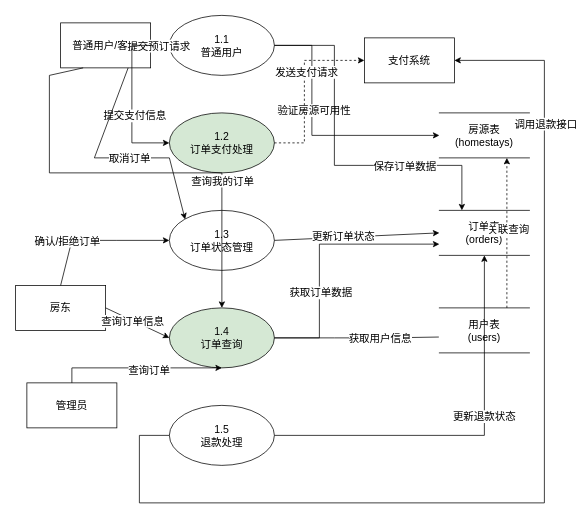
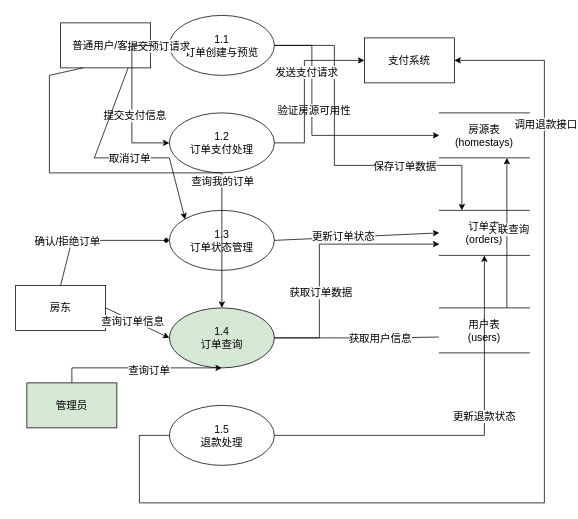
- <mxCell id="5" value="1.1&lt;br&gt;普通用户" style="ellipse;whiteSpace=wrap;html=1;fontSize=14;" parent="1" vertex="1"><mxGeometry x="225" y="20" width="140" height="80" as="geometry" /></mxCell>
+ <mxCell id="5" value="1.1&lt;br&gt;订单创建与预览" style="ellipse;whiteSpace=wrap;html=1;fontSize=14;" parent="1" vertex="1"><mxGeometry x="225" y="20" width="140" height="80" as="geometry" /></mxCell>
- <mxCell id="22" value="" style="endArrow=classic;html=1;rounded=0;exitX=1;exitY=0.5;exitDx=0;exitDy=0;entryX=0;entryY=0.5;entryDx=0;entryDy=0;fontSize=14;dashed=1;" parent="1" source="6" target="13" edge="1"><mxGeometry width="50" height="50" relative="1" as="geometry"><mxPoint x="375" y="210" as="sourcePoint" /><mxPoint x="425" y="160" as="targetPoint" /><Array as="points"><mxPoint x="405" y="190" /><mxPoint x="405" y="80" /></Array></mxGeometry></mxCell>
+ <mxCell id="22" value="" style="endArrow=classic;html=1;rounded=0;exitX=1;exitY=0.5;exitDx=0;exitDy=0;entryX=0;entryY=0.5;entryDx=0;entryDy=0;fontSize=14;" parent="1" source="6" target="13" edge="1"><mxGeometry width="50" height="50" relative="1" as="geometry"><mxPoint x="375" y="210" as="sourcePoint" /><mxPoint x="425" y="160" as="targetPoint" /><Array as="points"><mxPoint x="405" y="190" /><mxPoint x="405" y="80" /></Array></mxGeometry></mxCell>
- <mxCell id="6" value="1.2&lt;br&gt;订单支付处理" style="ellipse;whiteSpace=wrap;html=1;fontSize=14;fillColor=#d5e8d4;" parent="1" vertex="1"><mxGeometry x="225" y="150" width="140" height="80" as="geometry" /></mxCell>
+ <mxCell id="6" value="1.2&lt;br&gt;订单支付处理" style="ellipse;whiteSpace=wrap;html=1;fontSize=14;" parent="1" vertex="1"><mxGeometry x="225" y="150" width="140" height="80" as="geometry" /></mxCell>
- <mxCell id="26" value="" style="endArrow=classic;html=1;rounded=0;exitX=0.5;exitY=0;exitDx=0;exitDy=0;fontSize=14;entryX=0;entryY=0.5;entryDx=0;entryDy=0;" parent="1" source="3" target="7" edge="1"><mxGeometry width="50" height="50" relative="1" as="geometry"><mxPoint x="375" y="210" as="sourcePoint" /><mxPoint x="245" y="350" as="targetPoint" /><Array as="points"><mxPoint x="95" y="320" /><mxPoint x="155" y="320" /></Array></mxGeometry></mxCell>
+ <mxCell id="26" value="" style="endArrow=diamond;html=1;rounded=0;exitX=0.5;exitY=0;exitDx=0;exitDy=0;fontSize=14;entryX=0;entryY=0.5;entryDx=0;entryDy=0;" parent="1" source="3" target="7" edge="1"><mxGeometry width="50" height="50" relative="1" as="geometry"><mxPoint x="375" y="210" as="sourcePoint" /><mxPoint x="245" y="350" as="targetPoint" /><Array as="points"><mxPoint x="95" y="320" /><mxPoint x="155" y="320" /></Array></mxGeometry></mxCell>
- <mxCell id="36" value="" style="endArrow=classic;html=1;rounded=0;exitX=0.75;exitY=0;exitDx=0;exitDy=0;entryX=0.75;entryY=1;entryDx=0;entryDy=0;fontSize=14;dashed=1;" parent="1" source="12" target="11" edge="1"><mxGeometry width="50" height="50" relative="1" as="geometry"><mxPoint x="375" y="410" as="sourcePoint" /><mxPoint x="425" y="360" as="targetPoint" /></mxGeometry></mxCell>
+ <mxCell id="36" value="" style="endArrow=classic;html=1;rounded=0;exitX=0.75;exitY=0;exitDx=0;exitDy=0;entryX=0.75;entryY=1;entryDx=0;entryDy=0;fontSize=14;" parent="1" source="12" target="11" edge="1"><mxGeometry width="50" height="50" relative="1" as="geometry"><mxPoint x="375" y="410" as="sourcePoint" /><mxPoint x="425" y="360" as="targetPoint" /></mxGeometry></mxCell>
- <mxCell id="4" value="管理员" style="rounded=0;whiteSpace=wrap;html=1;fontSize=14;" parent="1" vertex="1"><mxGeometry x="35" y="510" width="120" height="60" as="geometry" /></mxCell>
+ <mxCell id="4" value="管理员" style="rounded=0;whiteSpace=wrap;html=1;fontSize=14;fillColor=#d5e8d4;" parent="1" vertex="1"><mxGeometry x="35" y="510" width="120" height="60" as="geometry" /></mxCell>
